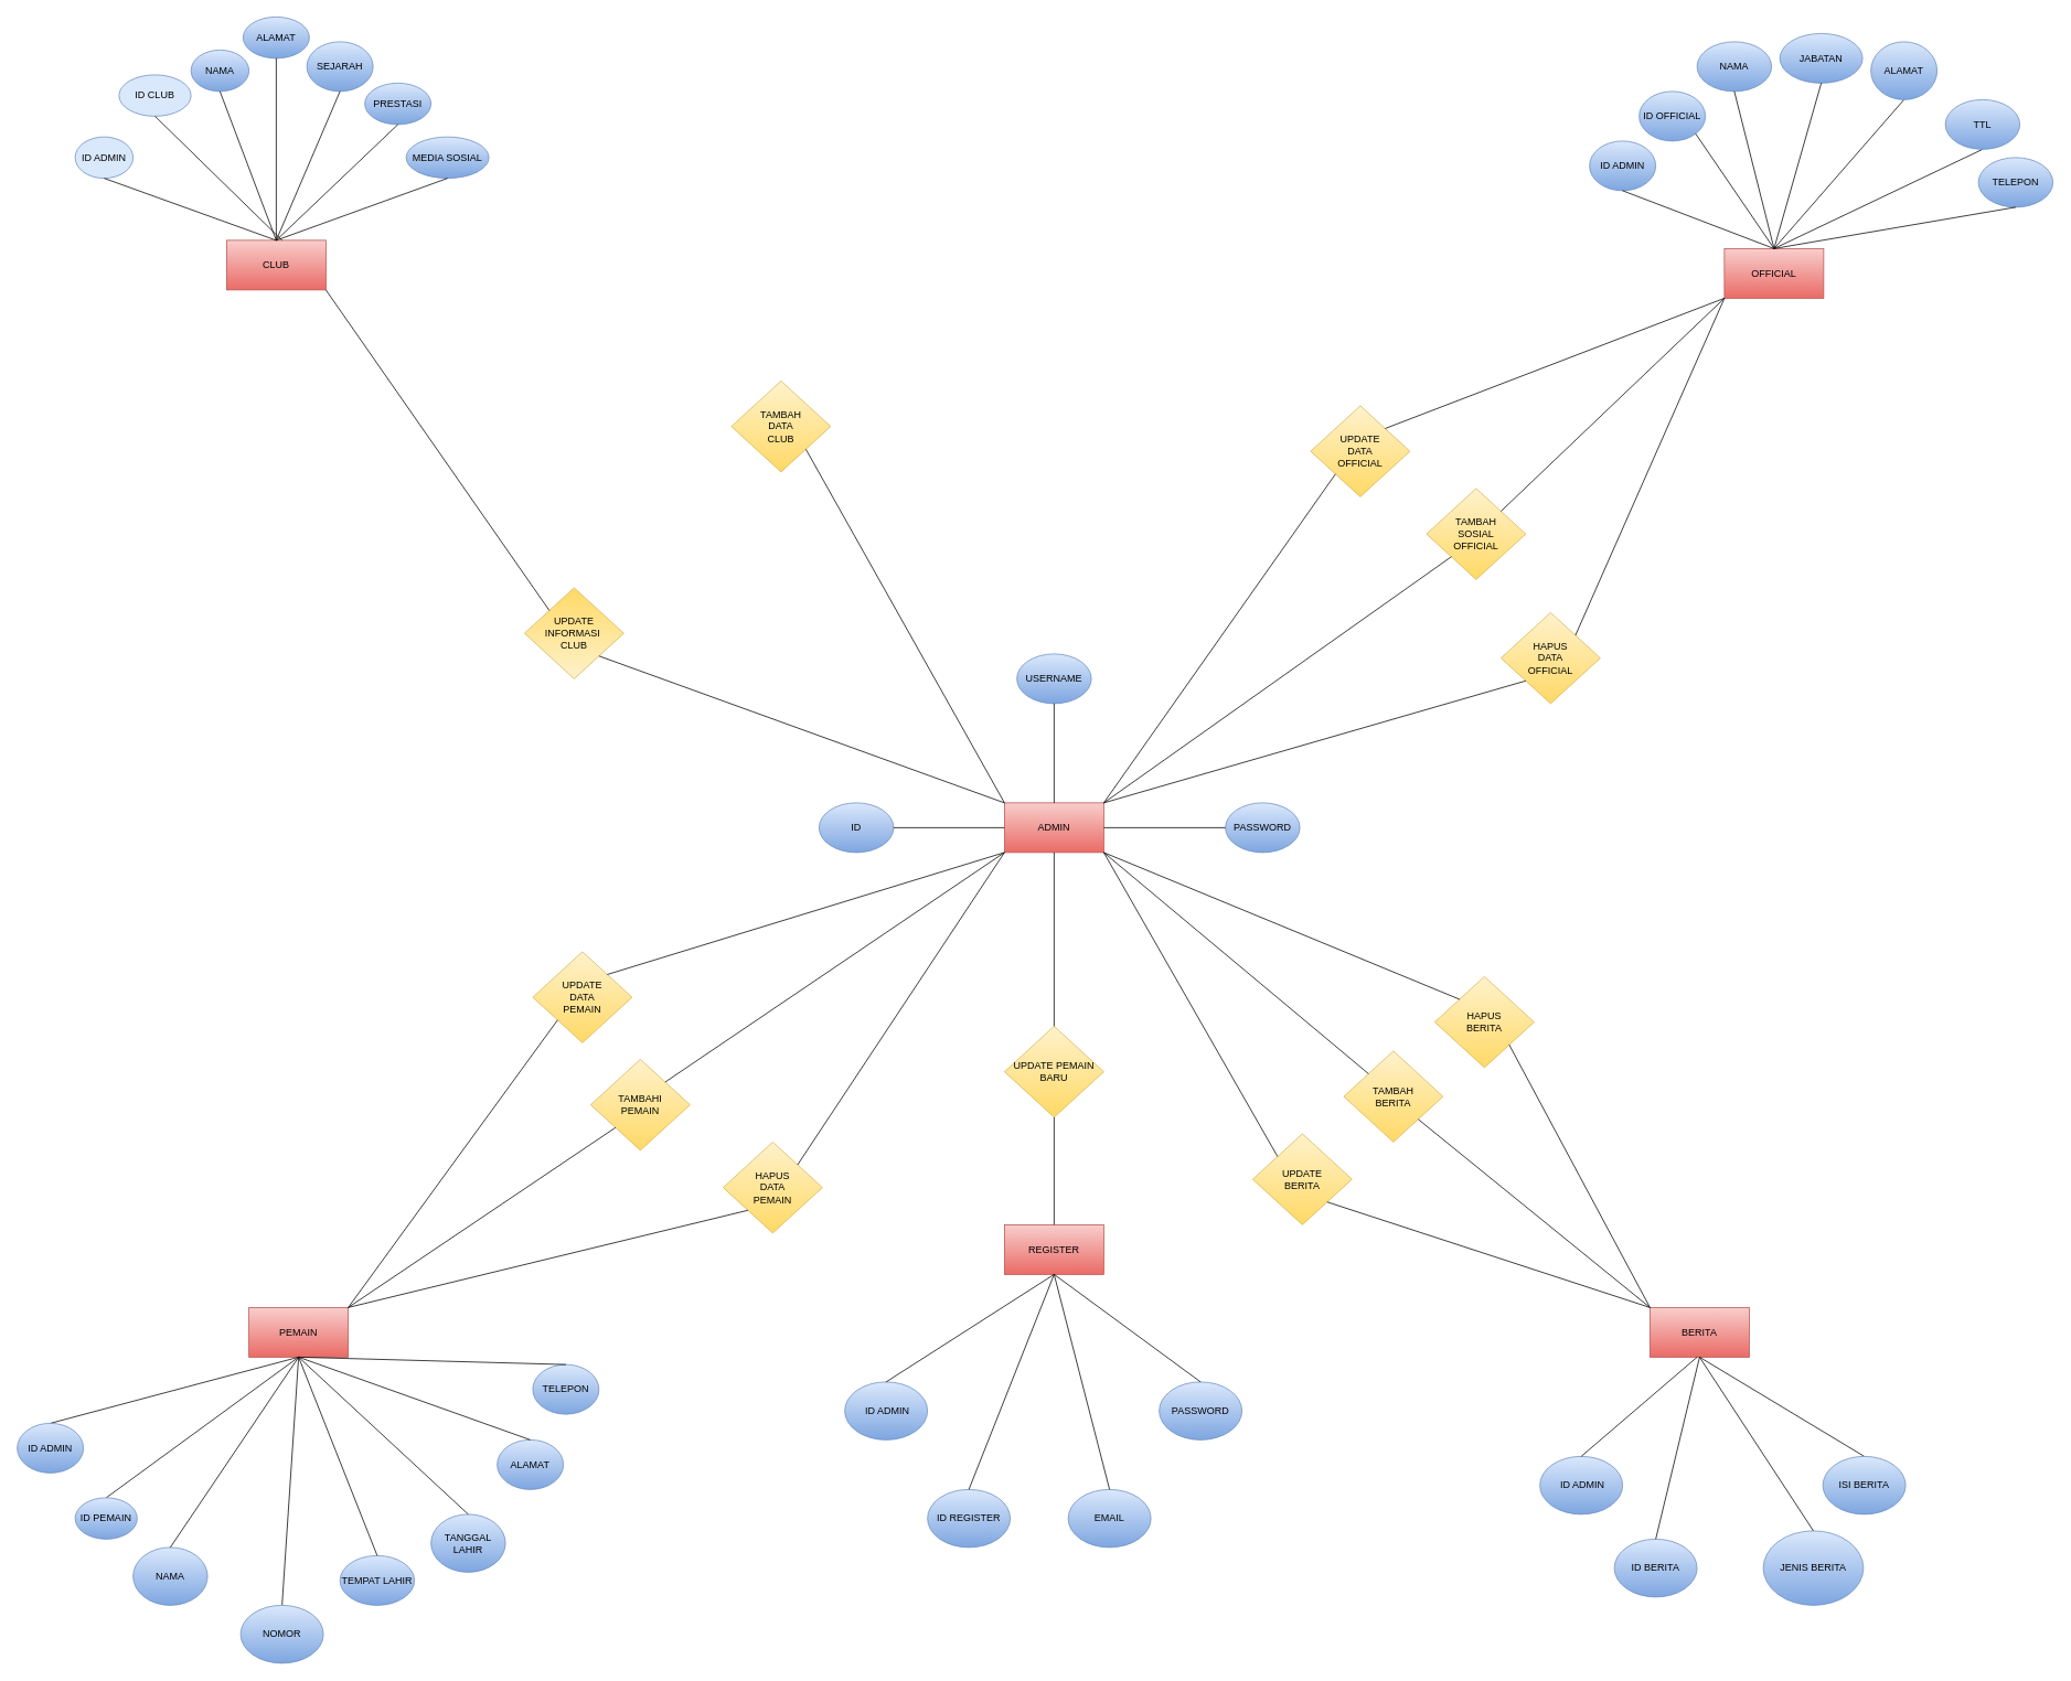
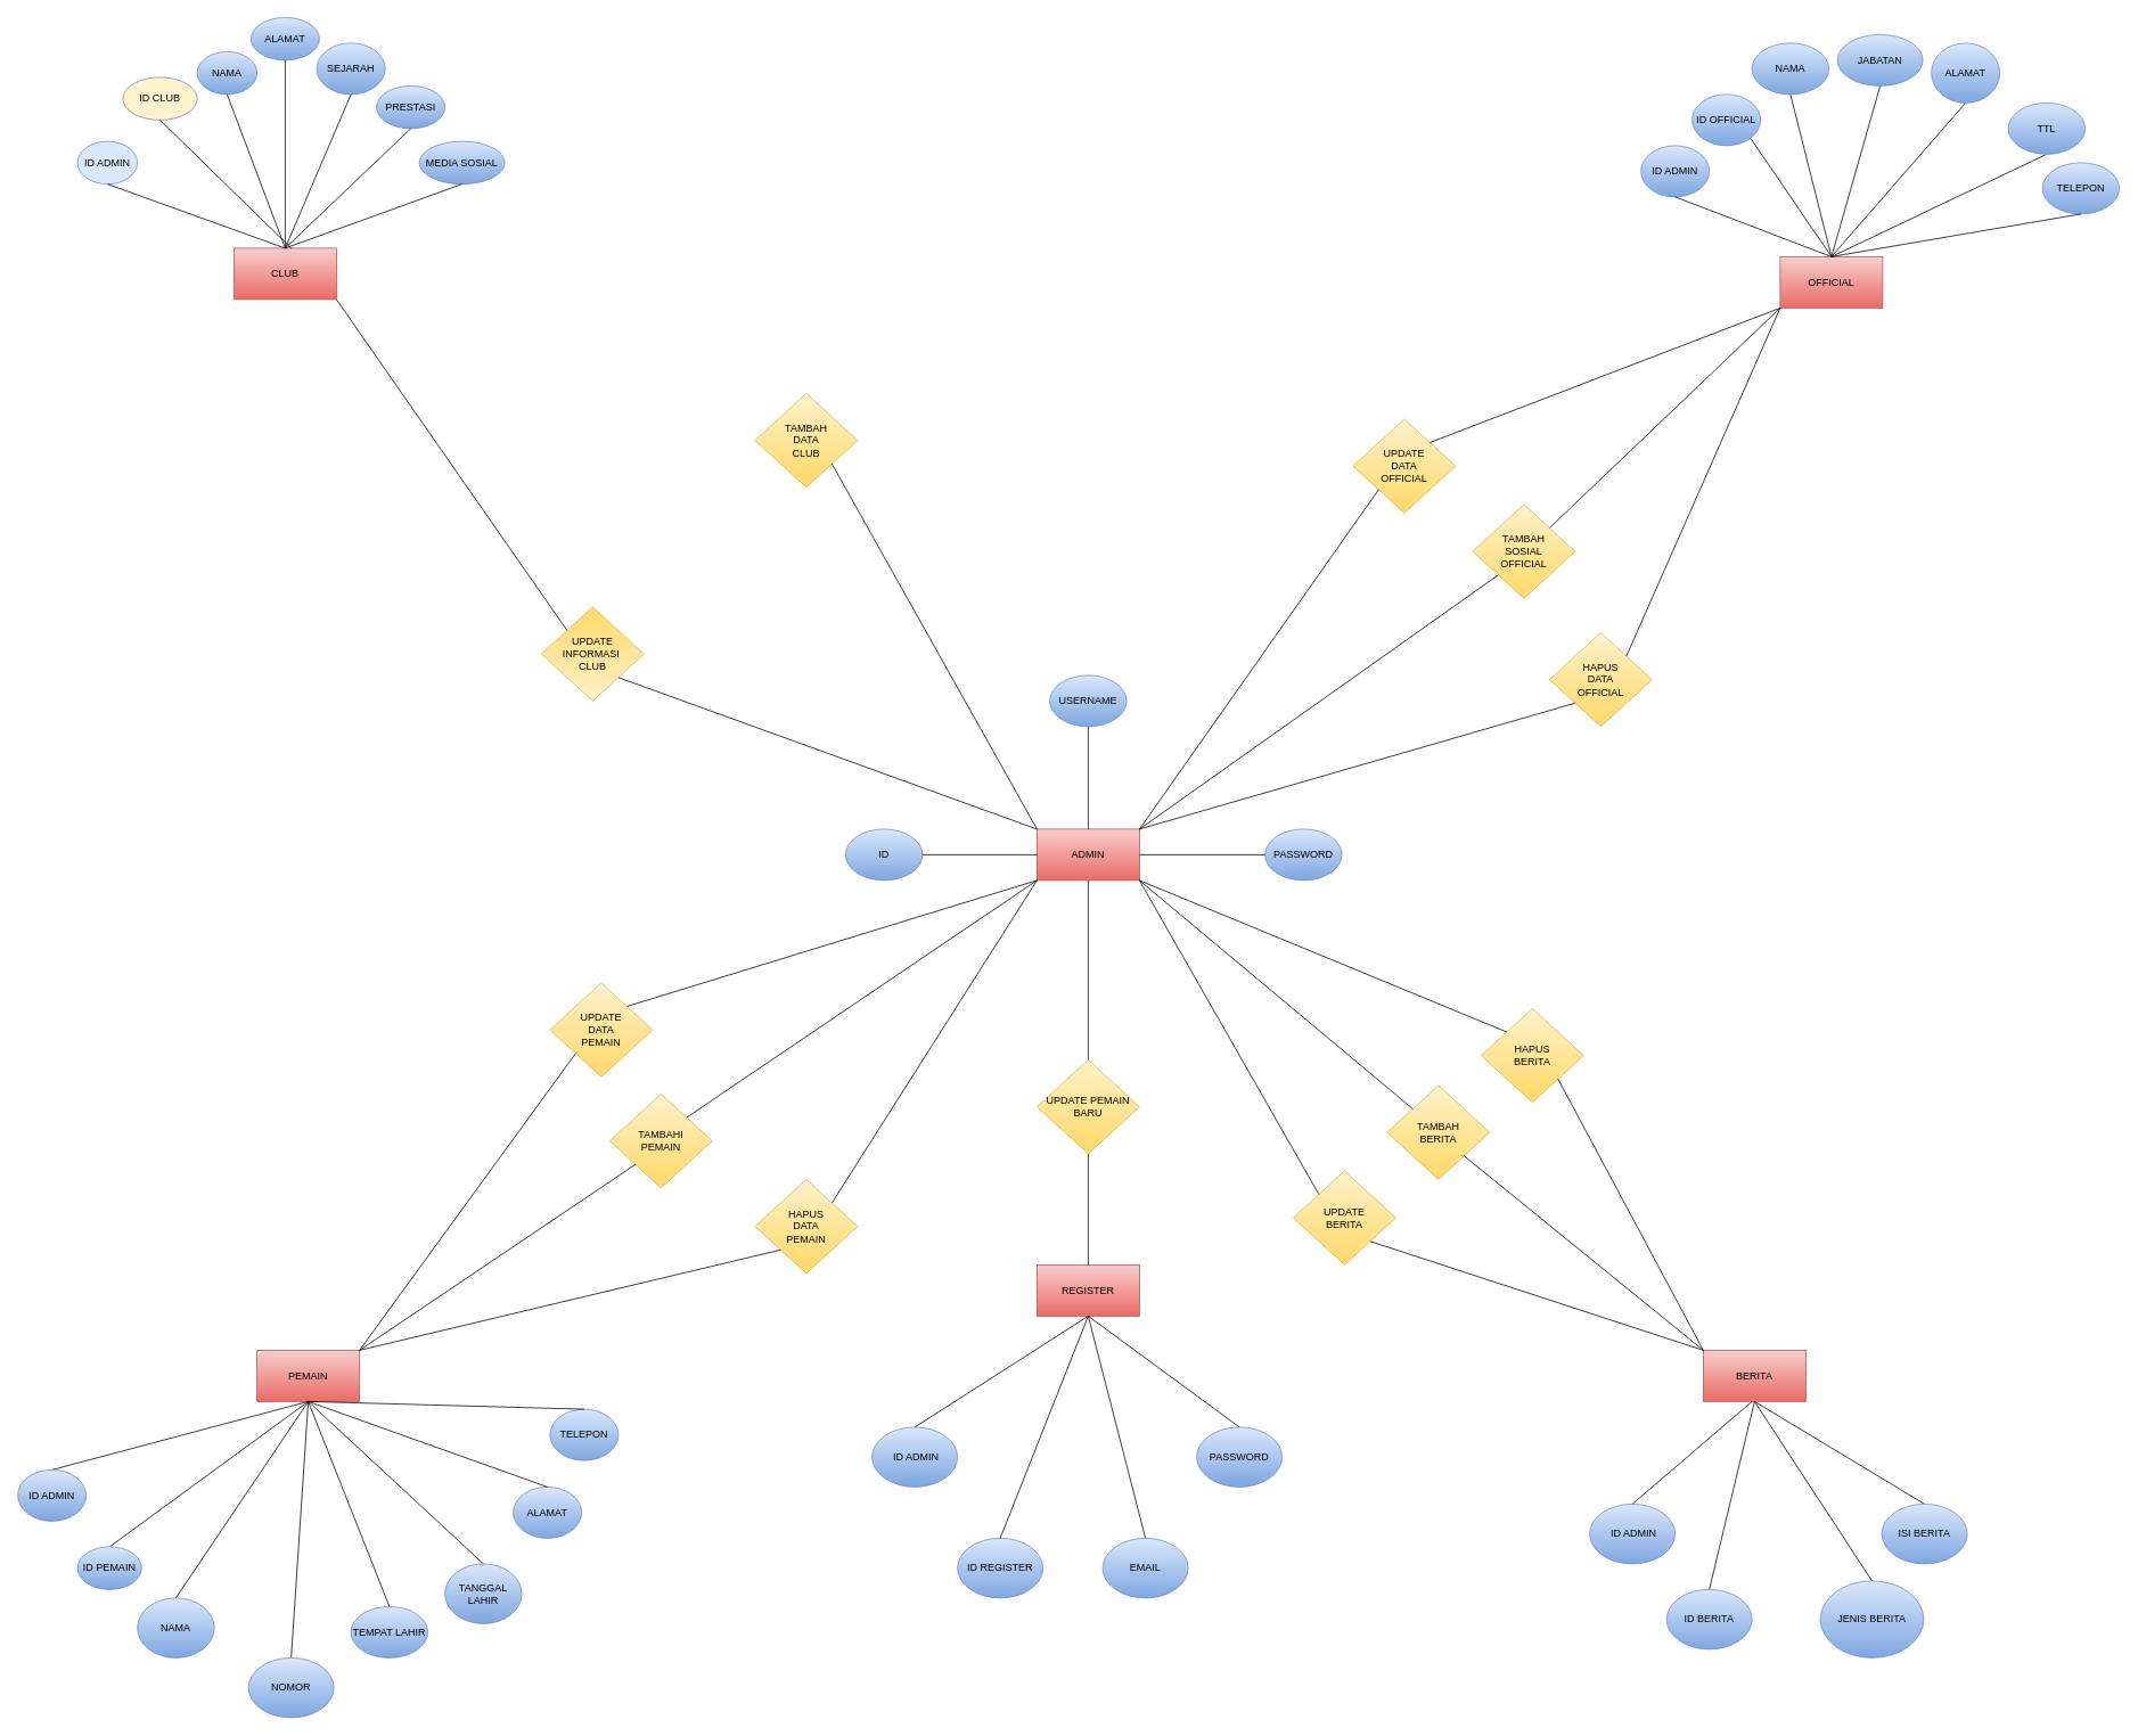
- <mxCell id="15" value="ID CLUB" style="ellipse;whiteSpace=wrap;html=1;fillColor=#dae8fc;strokeColor=#6c8ebf;" vertex="1" parent="5"><mxGeometry y="60" width="87" height="50" as="geometry" /></mxCell>
+ <mxCell id="15" value="ID CLUB" style="ellipse;whiteSpace=wrap;html=1;fillColor=#fff2cc;strokeColor=#6c8ebf;" vertex="1" parent="5"><mxGeometry y="60" width="87" height="50" as="geometry" /></mxCell>
- <mxCell id="52" value="HAPUS&lt;br&gt;DATA&lt;br&gt;PEMAIN" style="rhombus;whiteSpace=wrap;html=1;fillColor=#fff2cc;gradientColor=#ffd966;strokeColor=#d6b656;" parent="2" vertex="1"><mxGeometry x="753" y="1350" width="120" height="110" as="geometry" /></mxCell>
+ <mxCell id="52" value="HAPUS&lt;br&gt;DATA&lt;br&gt;PEMAIN" style="rhombus;whiteSpace=wrap;html=1;fillColor=#fff2cc;gradientColor=#ffd966;strokeColor=#d6b656;" parent="2" vertex="1"><mxGeometry x="763" y="1350" width="120" height="110" as="geometry" /></mxCell>
